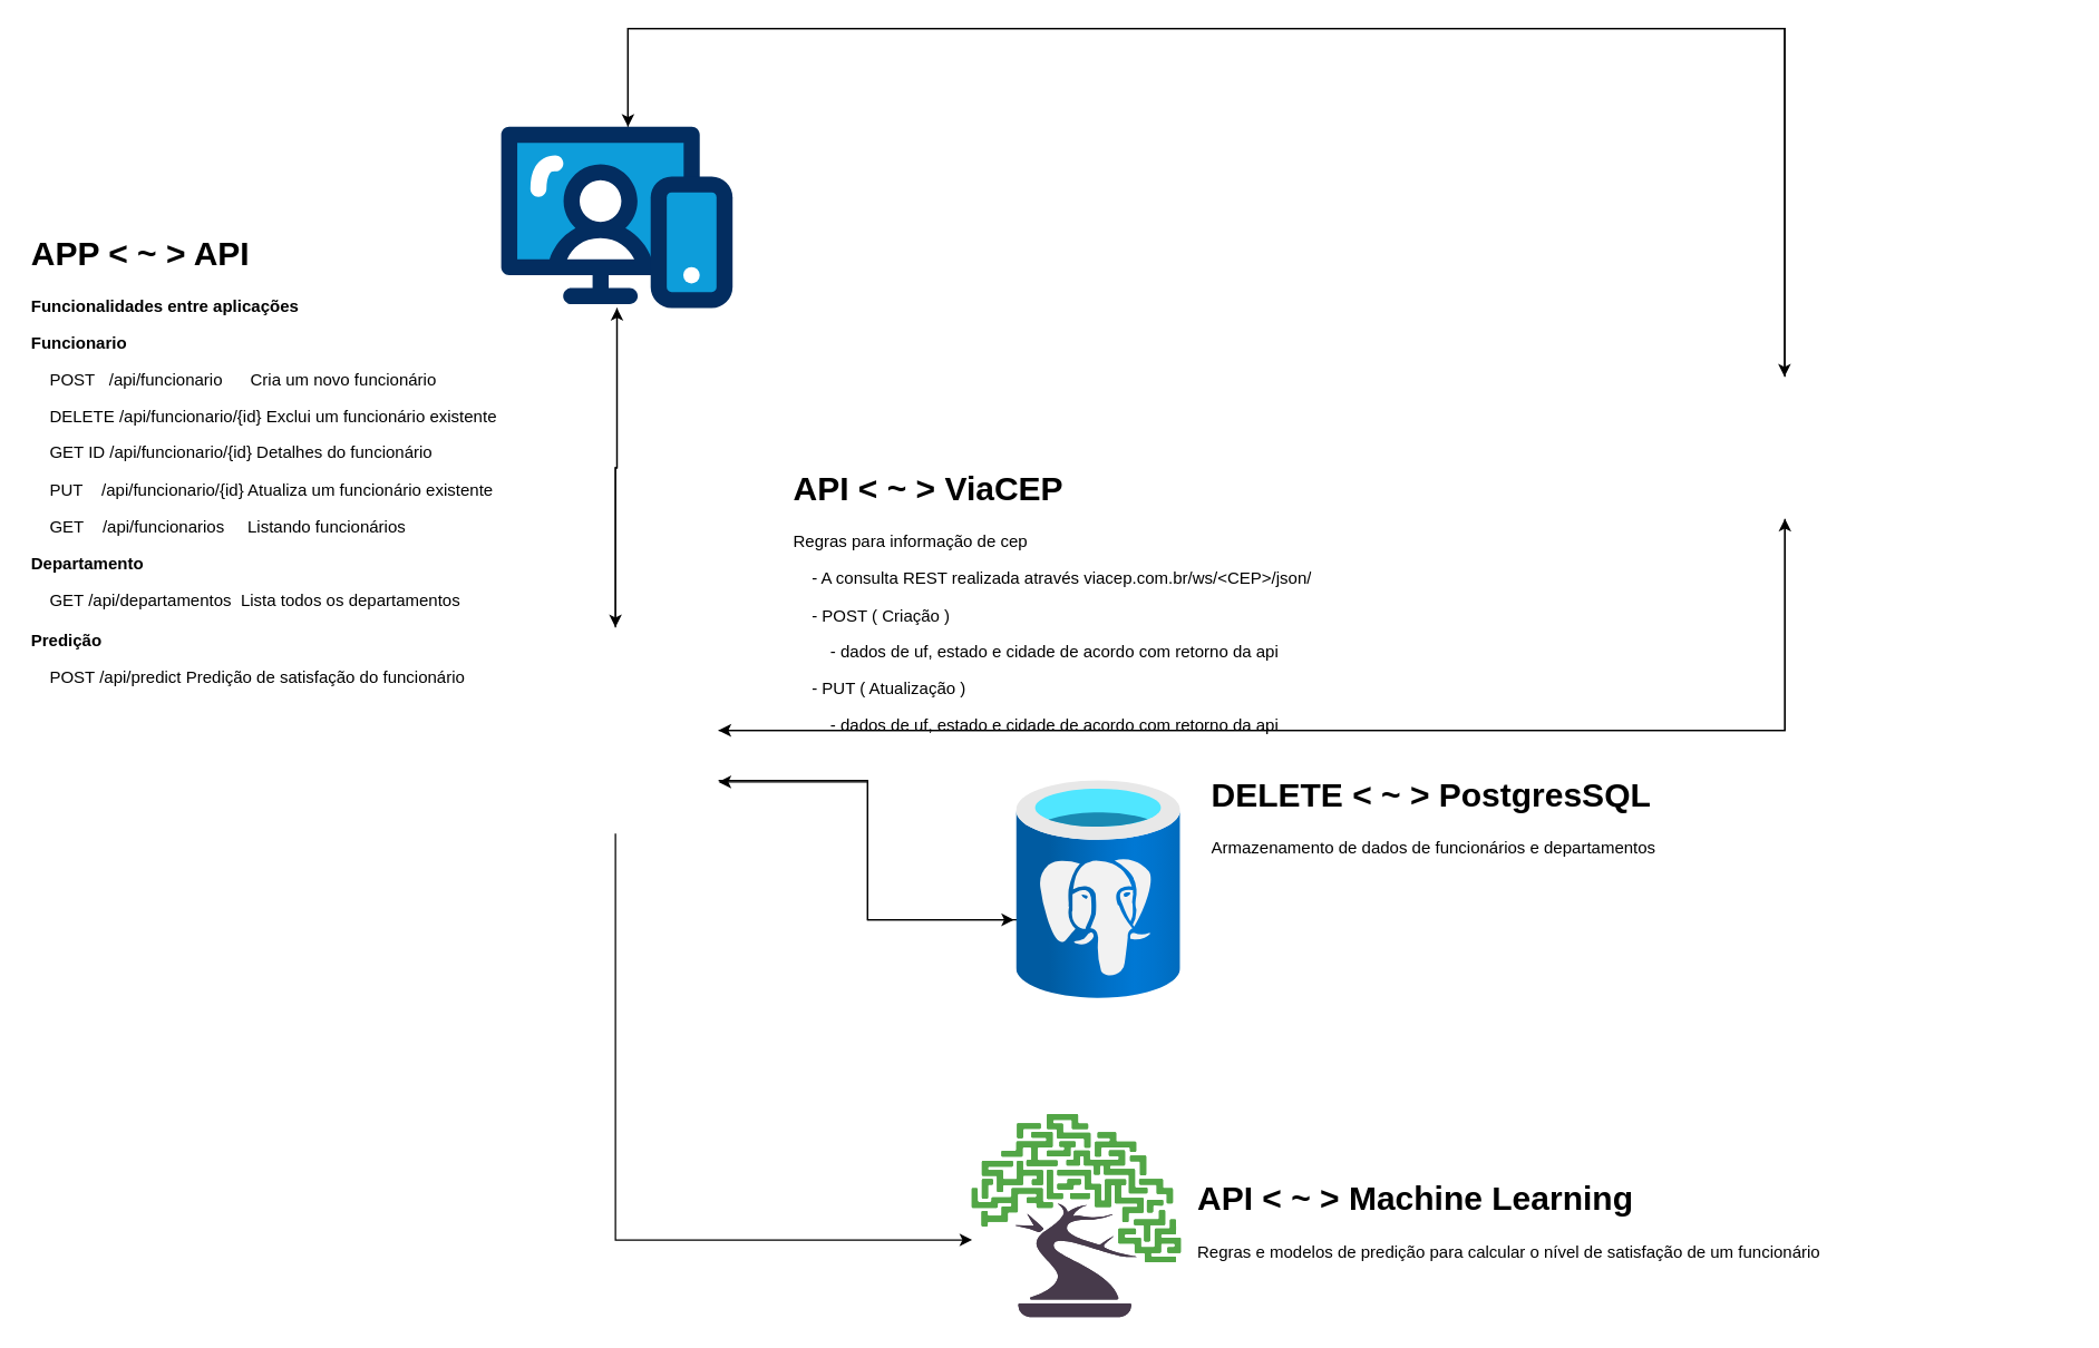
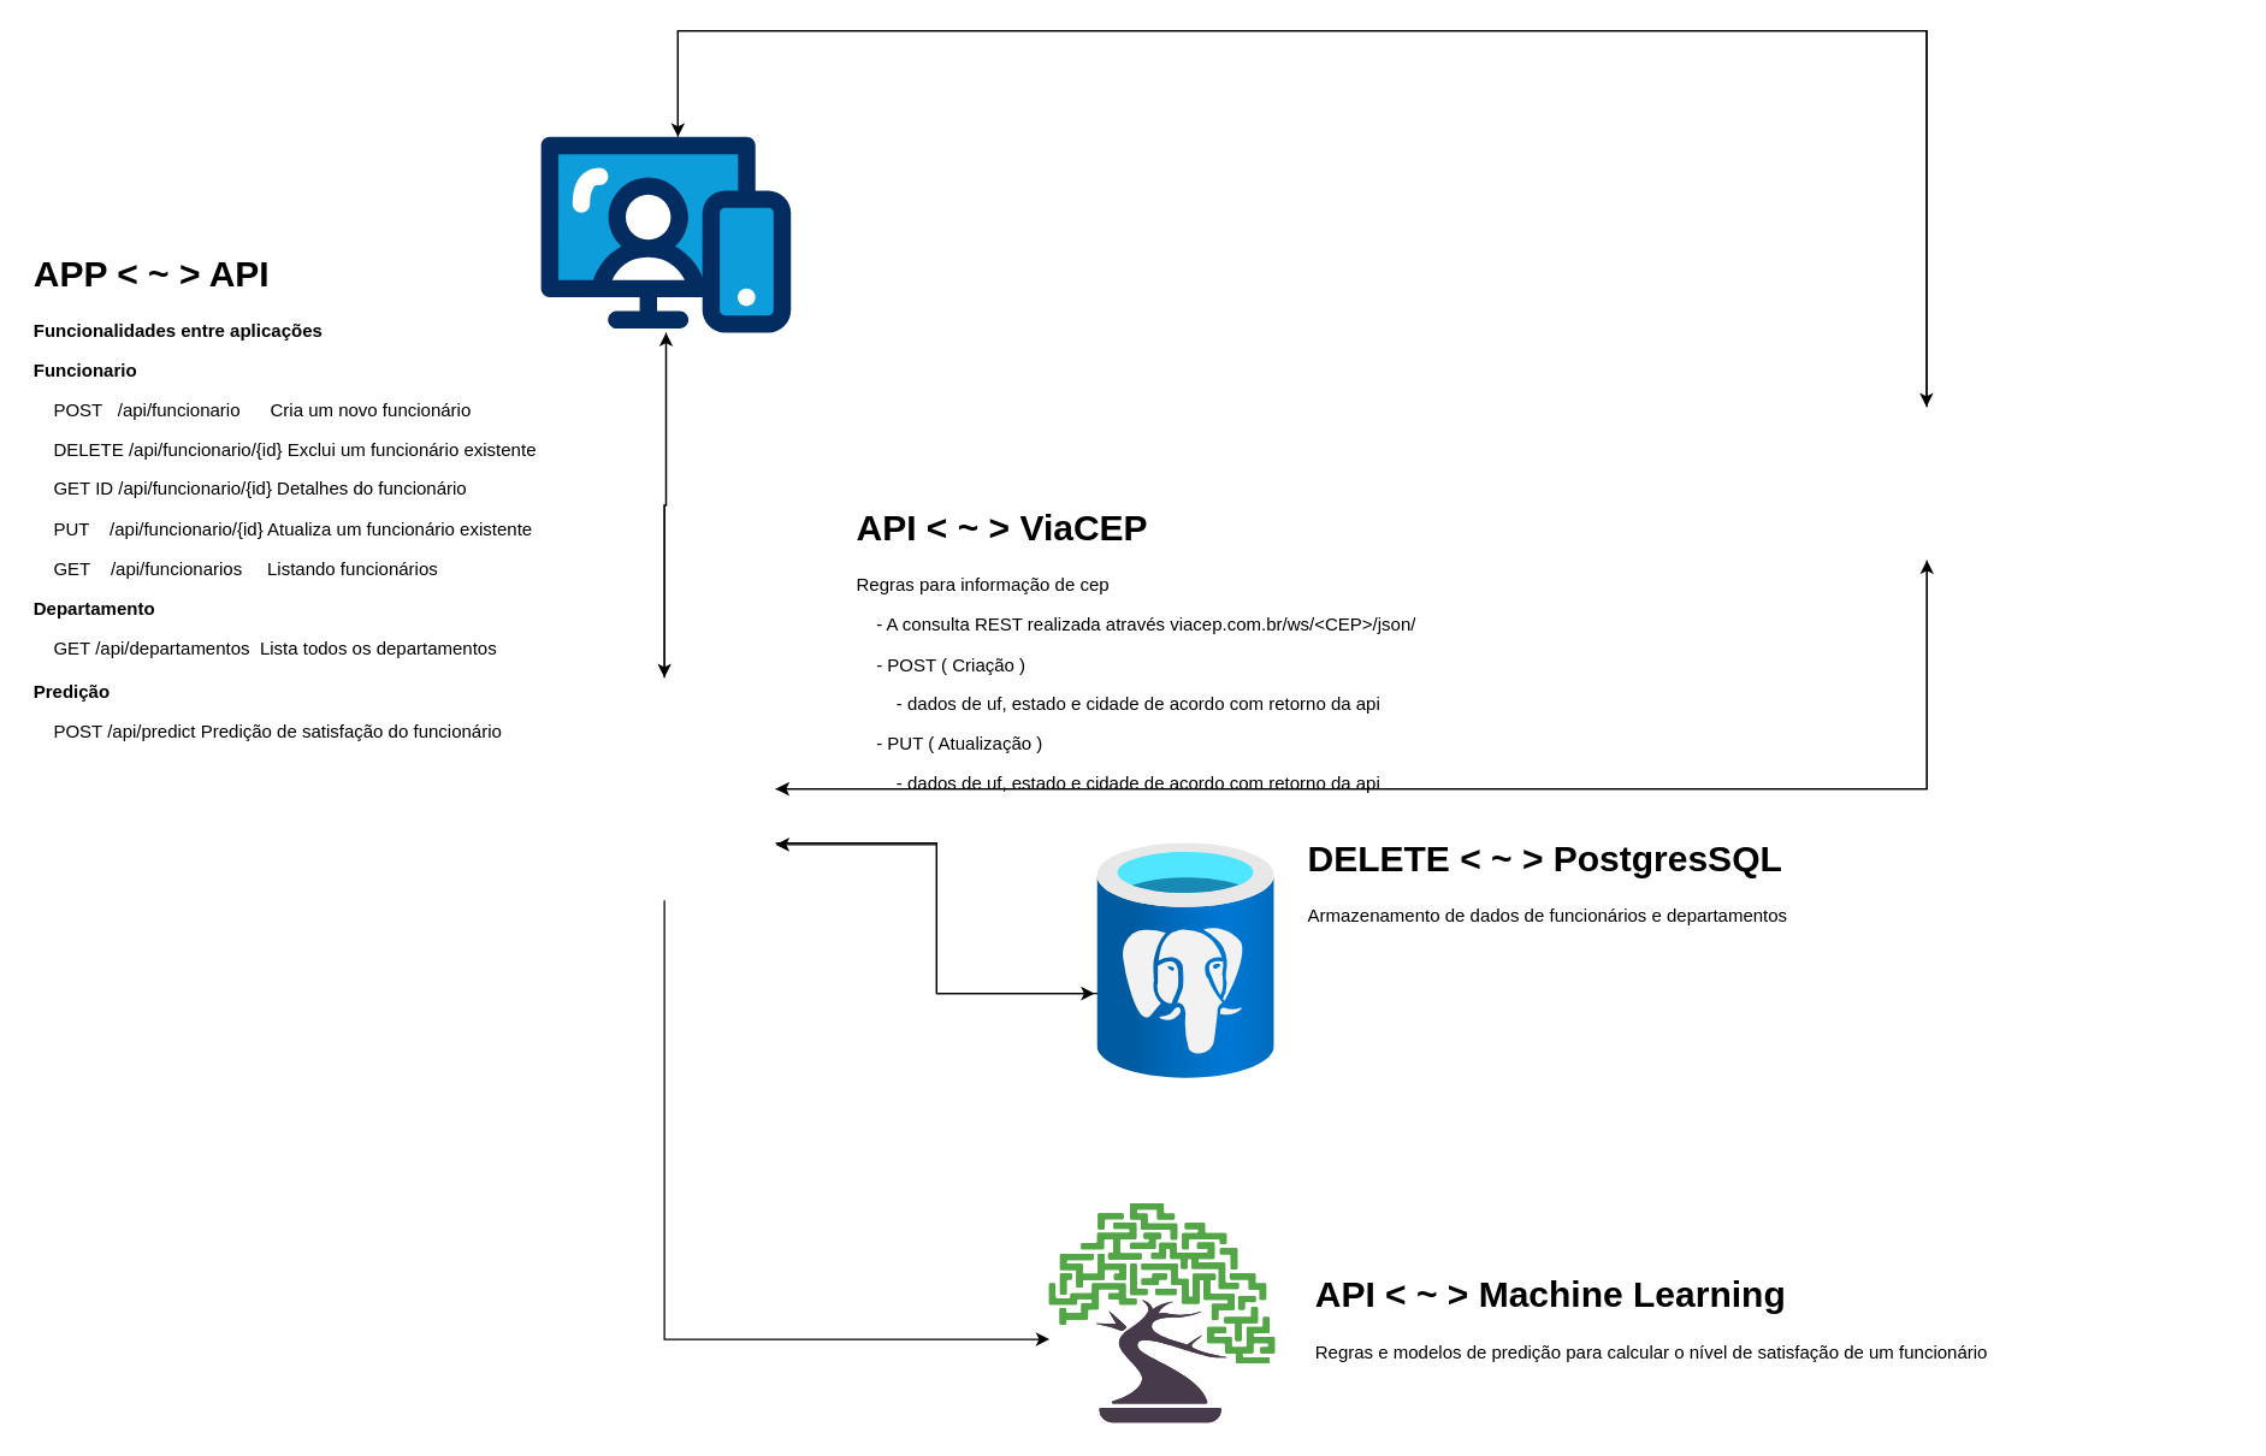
- <mxCell id="19" value="&lt;h1 style=&quot;margin-top: 0px;&quot;&gt;API &amp;lt; ~ &amp;gt; Machine Learning&lt;/h1&gt;&lt;p&gt;Regras e modelos de predição para calcular o nível de satisfação de um funcionário&lt;/p&gt;" style="text;html=1;whiteSpace=wrap;overflow=hidden;rounded=0;" vertex="1" parent="1"><mxGeometry x="857" y="840" width="460" height="90" as="geometry" /></mxCell>
+ <mxCell id="19" value="&lt;h1 style=&quot;margin-top: 0px;&quot;&gt;API &amp;lt; ~ &amp;gt; Machine Learning&lt;/h1&gt;&lt;p&gt;Regras e modelos de predição para calcular o nível de satisfação de um funcionário&lt;/p&gt;" style="text;html=1;whiteSpace=wrap;overflow=hidden;rounded=0;" vertex="1" parent="1"><mxGeometry x="872" y="840" width="460" height="90" as="geometry" /></mxCell>
